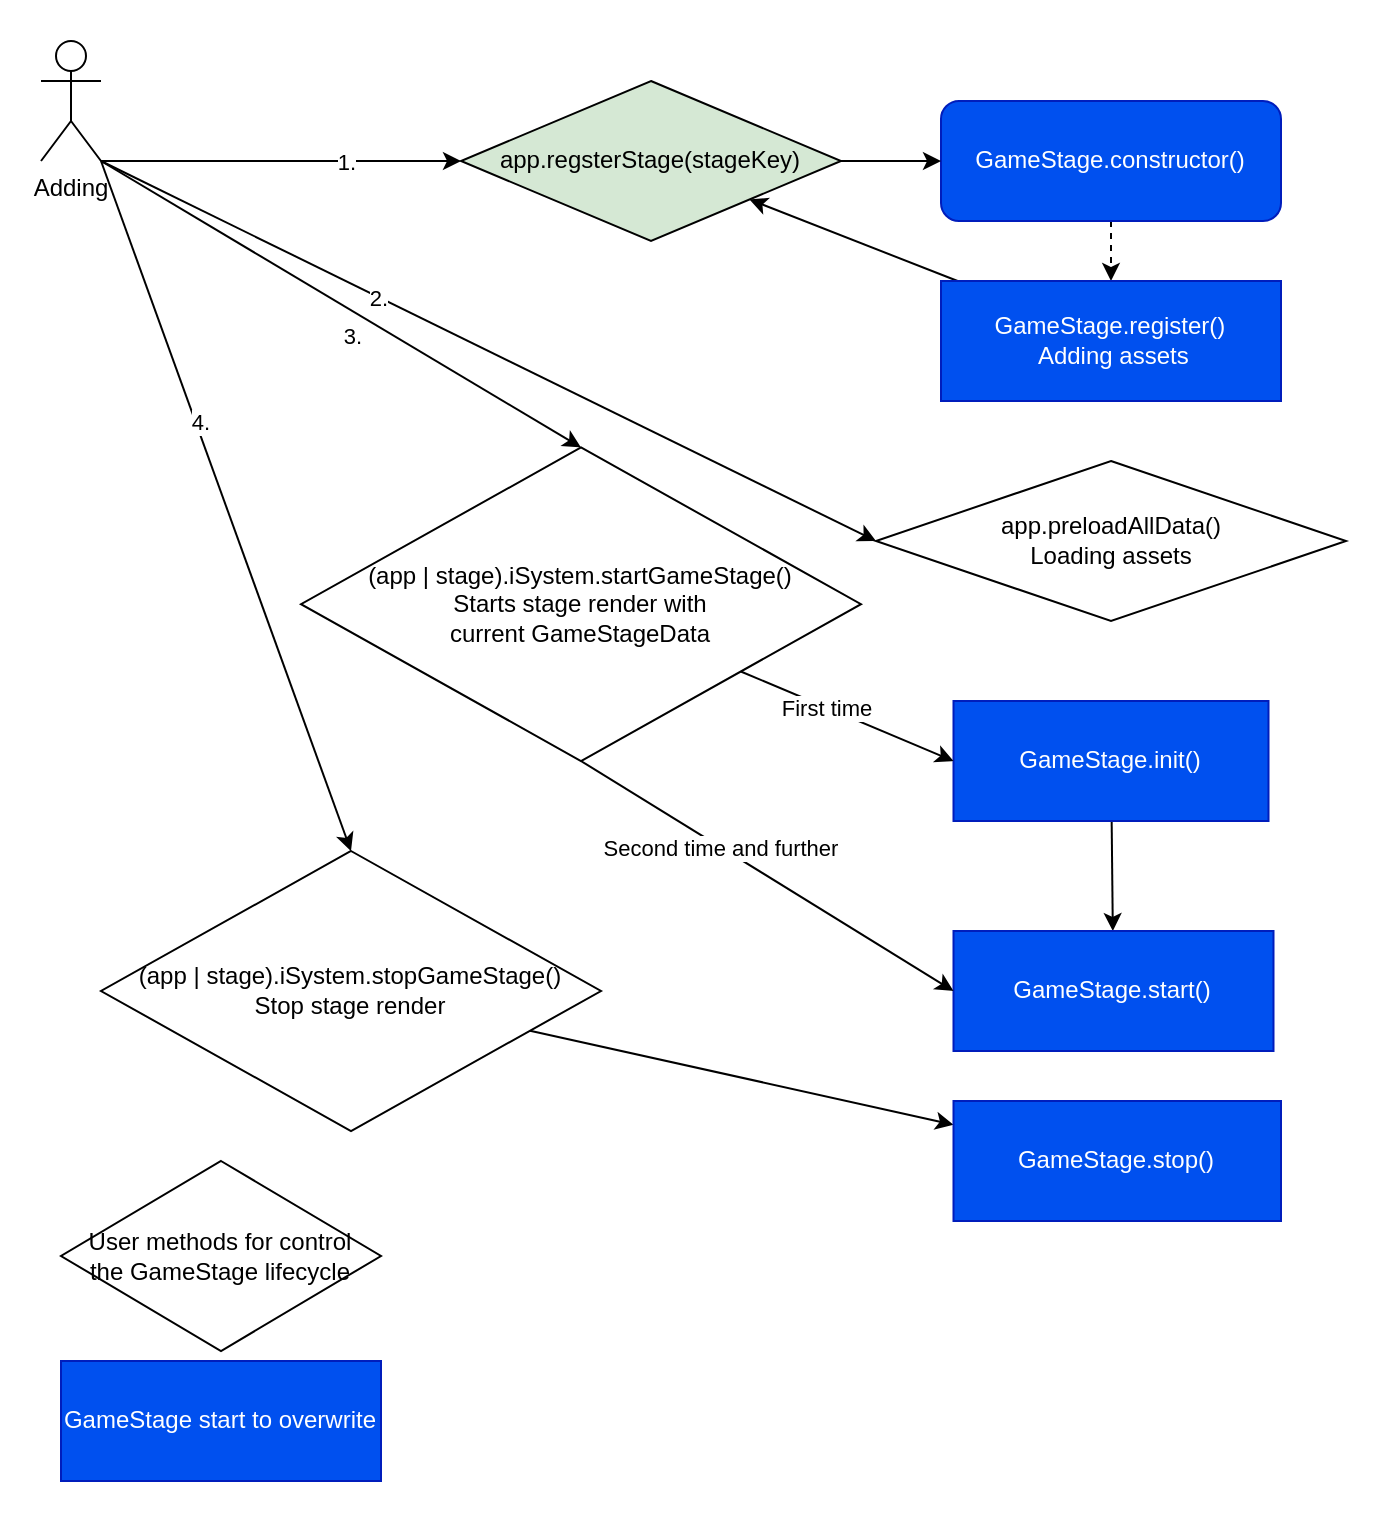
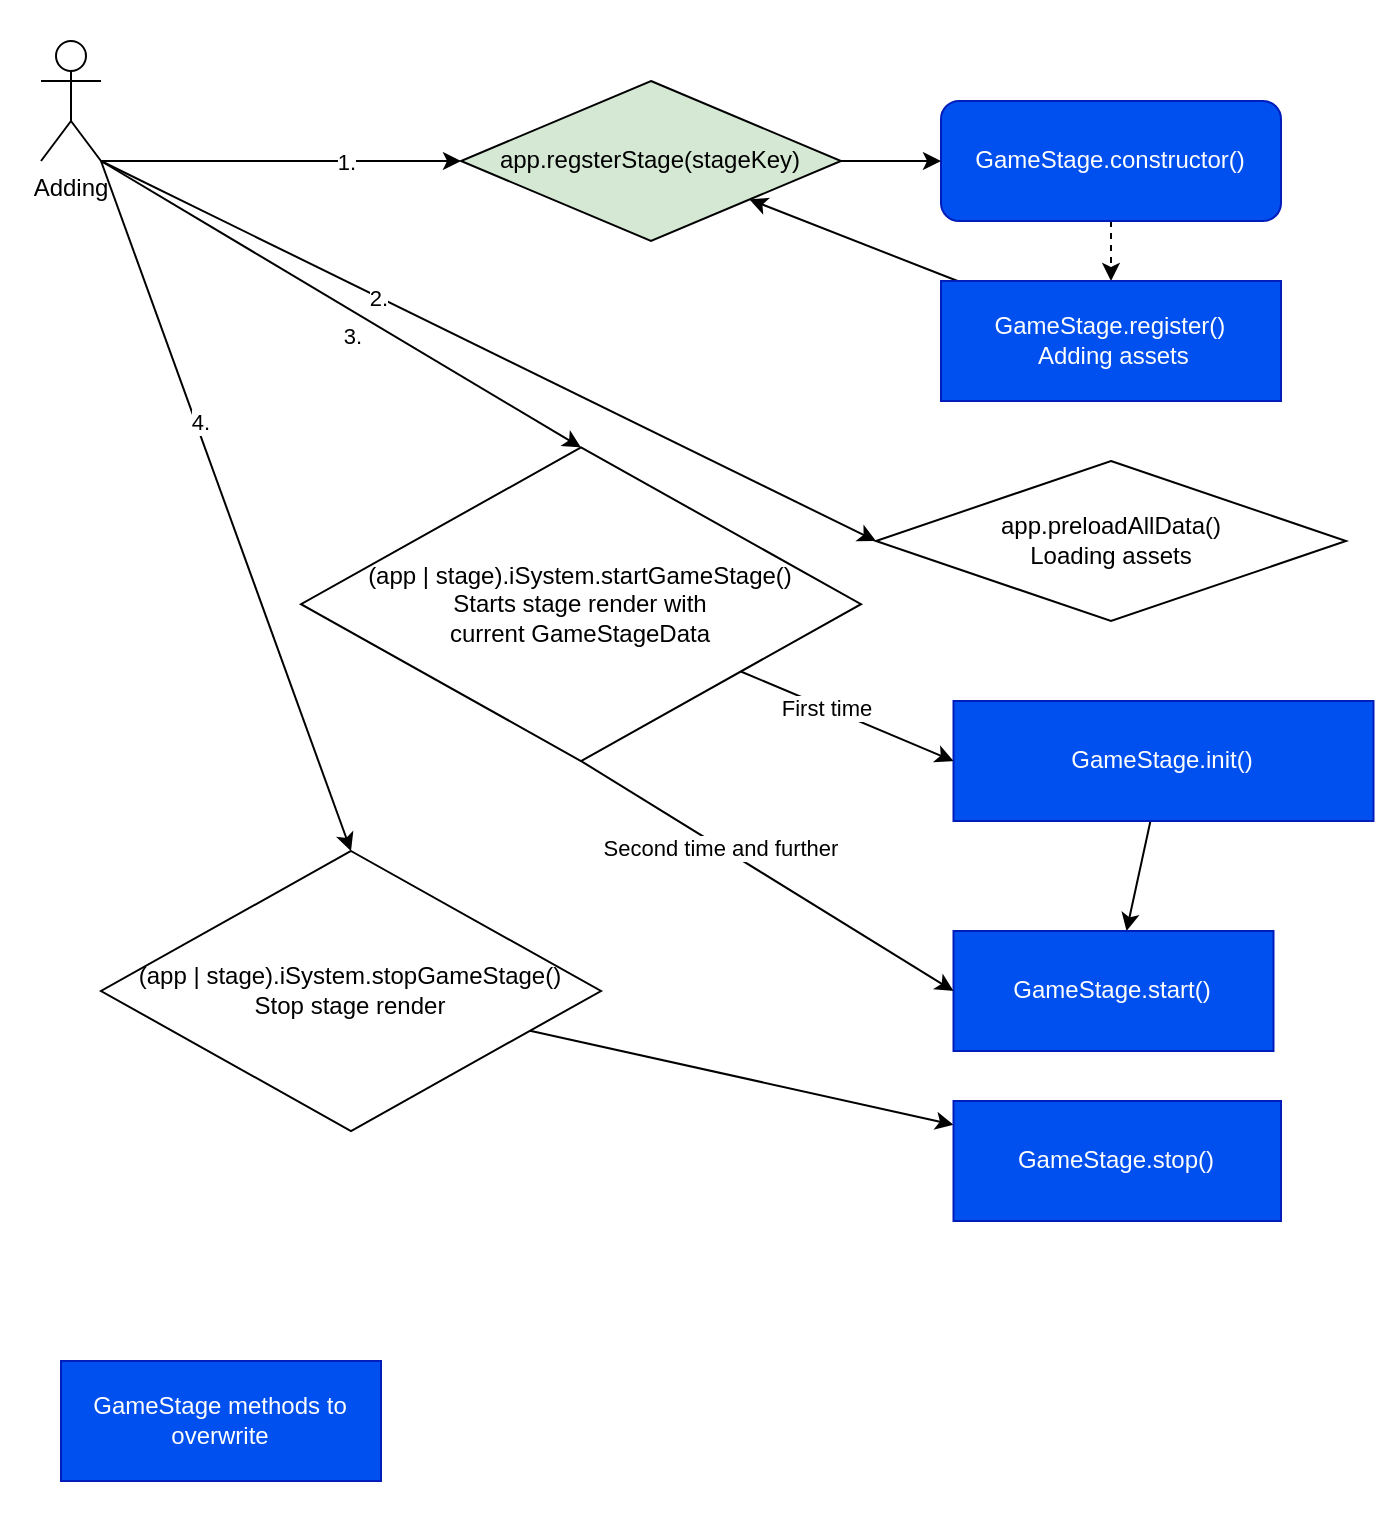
- <mxCell id="8" value="GameStage.init()" style="whiteSpace=wrap;html=1;rounded=0;fillColor=#0050ef;fontColor=#ffffff;strokeColor=#001DBC;" parent="1" vertex="1"><mxGeometry x="476.25" y="350" width="157.5" height="60" as="geometry" /></mxCell>
+ <mxCell id="8" value="GameStage.init()" style="whiteSpace=wrap;html=1;rounded=0;fillColor=#0050ef;fontColor=#ffffff;strokeColor=#001DBC;" parent="1" vertex="1"><mxGeometry x="476.25" y="350" width="210" height="60" as="geometry" /></mxCell>
- <mxCell id="30" value="User methods for control &lt;br&gt;the GameStage lifecycle" style="rhombus;whiteSpace=wrap;html=1;rounded=0;" parent="1" vertex="1"><mxGeometry x="30" y="580" width="160" height="95" as="geometry" /></mxCell>
- <mxCell id="29" value="GameStage start to overwrite" style="rounded=0;whiteSpace=wrap;html=1;fillColor=#0050ef;fontColor=#ffffff;strokeColor=#001DBC;" parent="1" vertex="1"><mxGeometry x="30" y="680" width="160" height="60" as="geometry" /></mxCell>
+ <mxCell id="29" value="GameStage methods to overwrite" style="rounded=0;whiteSpace=wrap;html=1;fillColor=#0050ef;fontColor=#ffffff;strokeColor=#001DBC;" parent="1" vertex="1"><mxGeometry x="30" y="680" width="160" height="60" as="geometry" /></mxCell>
